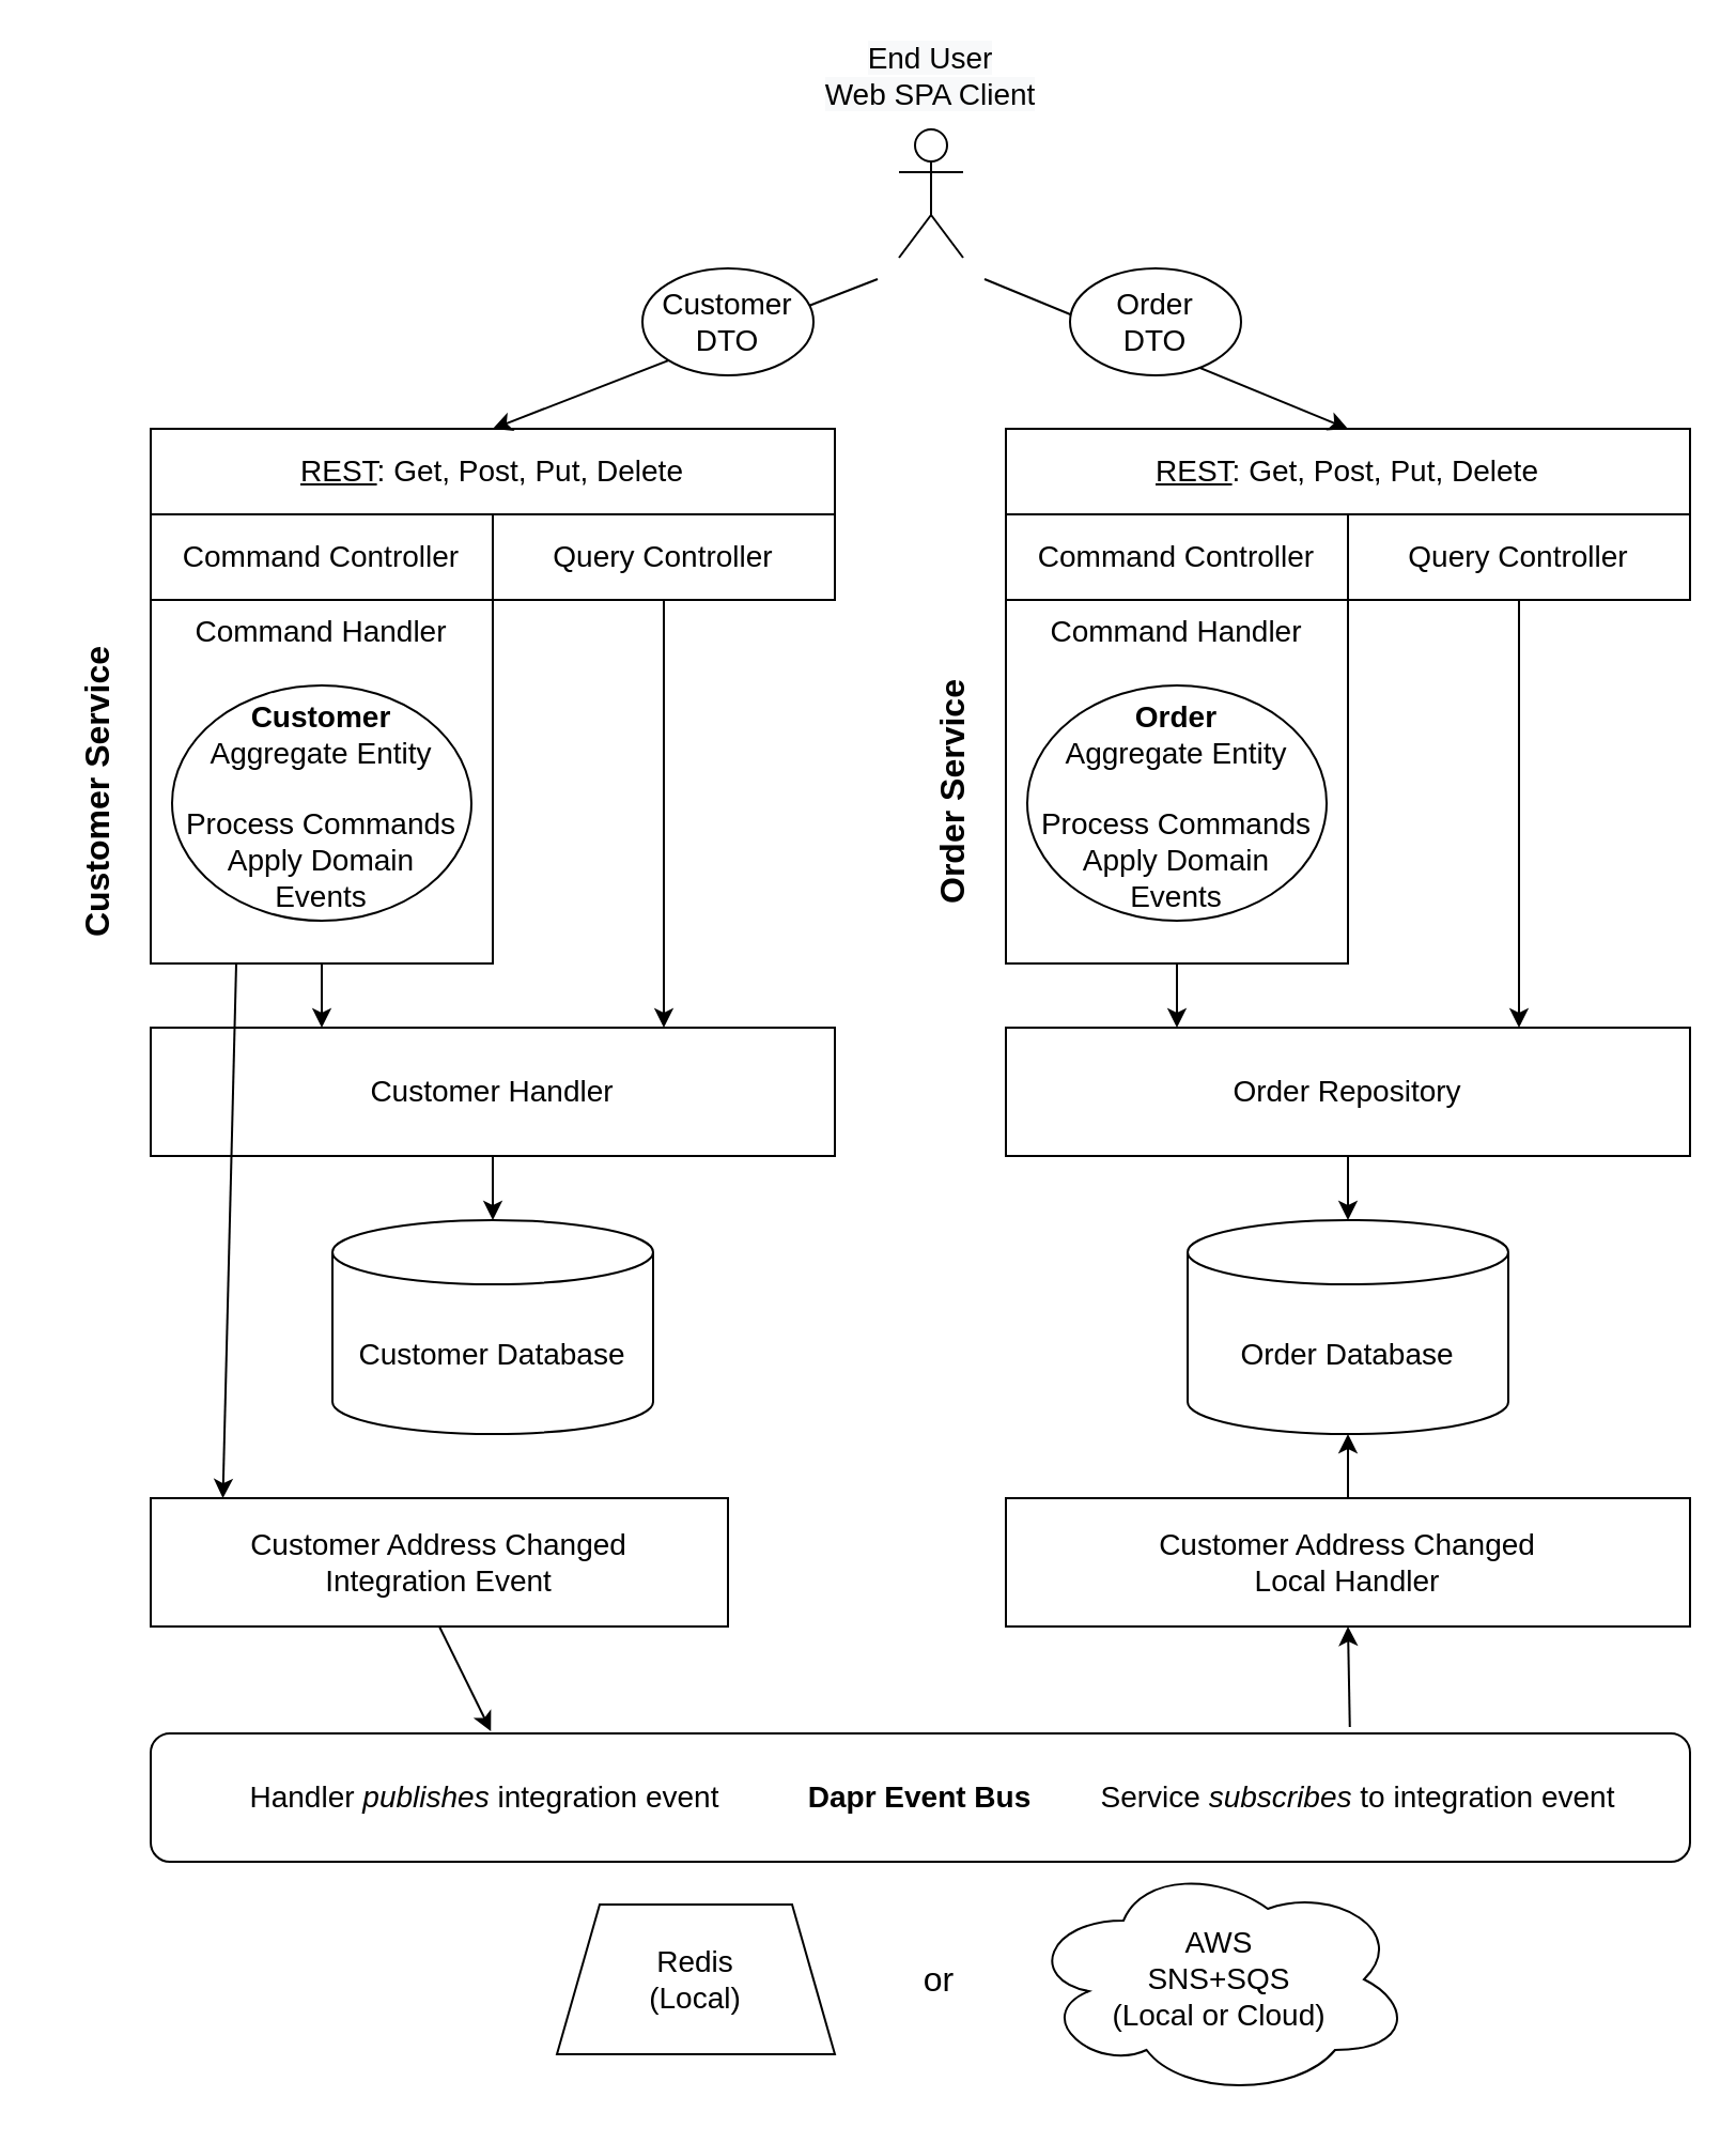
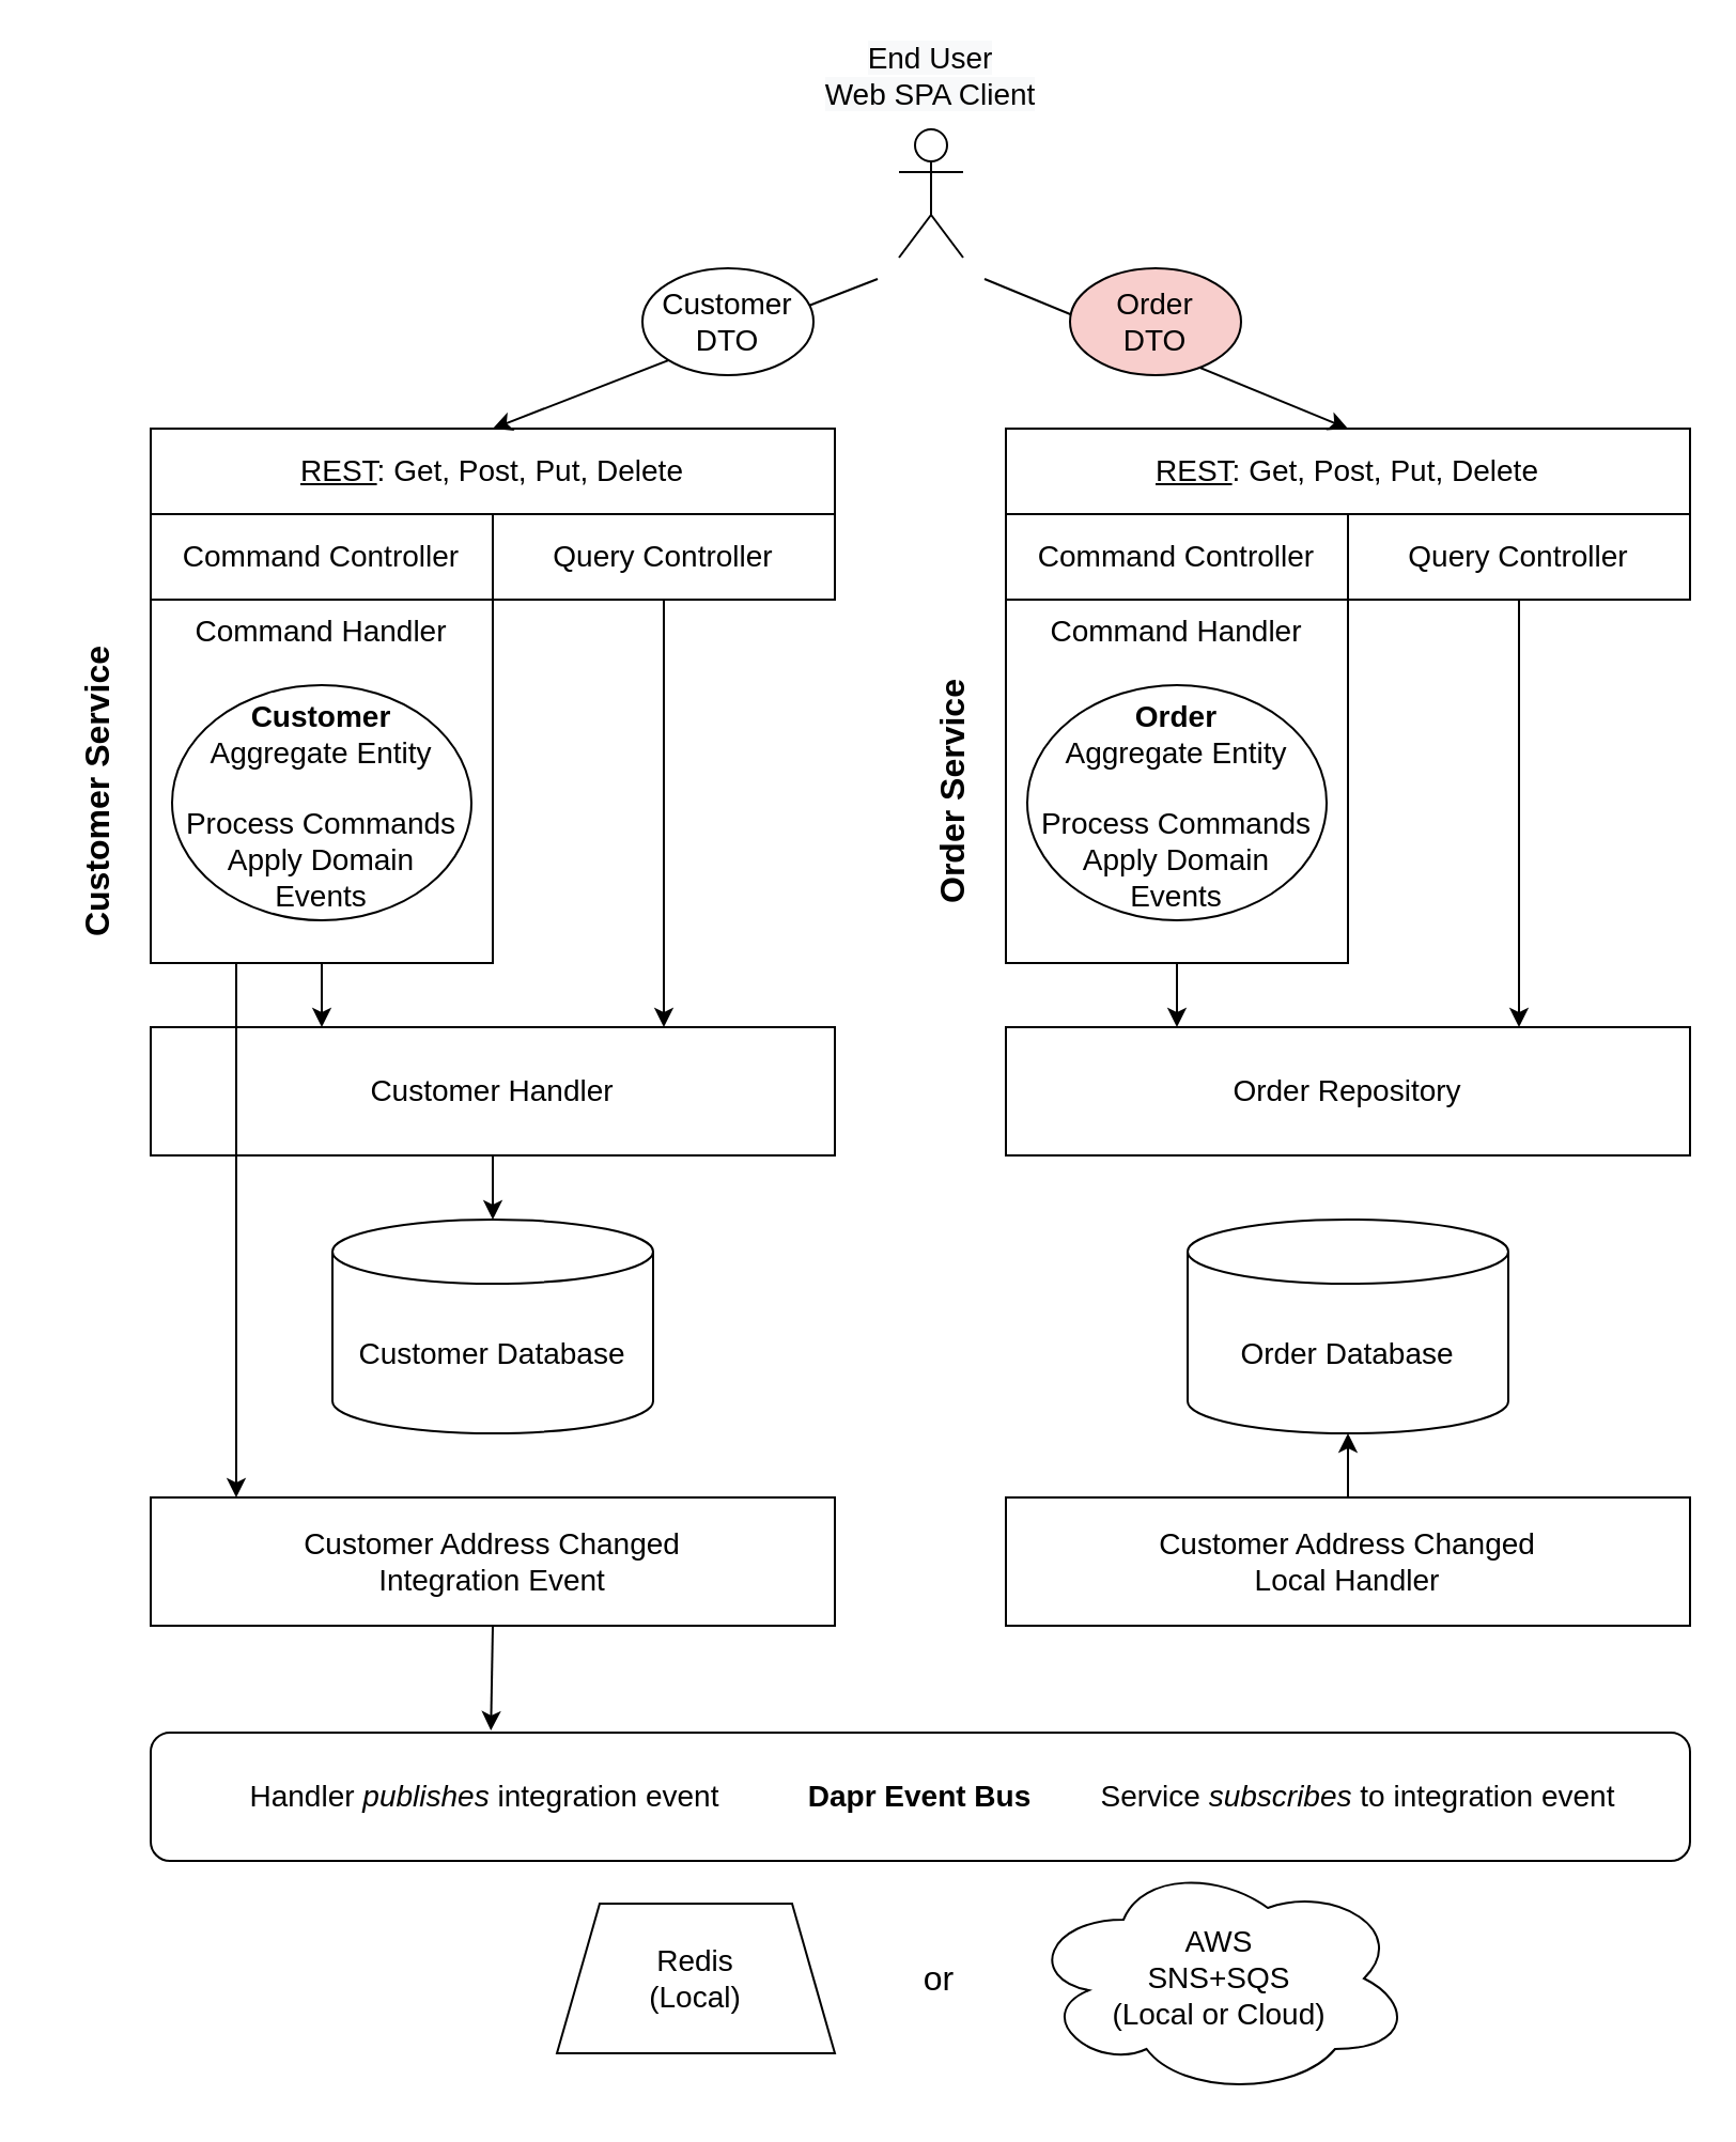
- <mxCell id="25" value="Order&lt;br&gt;DTO" style="ellipse;whiteSpace=wrap;html=1;fontSize=14;align=center;" vertex="1" parent="1"><mxGeometry x="500" y="125" width="80" height="50" as="geometry" /></mxCell>
+ <mxCell id="25" value="Order&lt;br&gt;DTO" style="ellipse;whiteSpace=wrap;html=1;fontSize=14;align=center;fillColor=#f8cecc;" vertex="1" parent="1"><mxGeometry x="500" y="125" width="80" height="50" as="geometry" /></mxCell>
- <mxCell id="27" style="edgeStyle=none;rounded=0;orthogonalLoop=1;jettySize=auto;html=1;exitX=0.5;exitY=1;exitDx=0;exitDy=0;entryX=0.5;entryY=0;entryDx=0;entryDy=0;entryPerimeter=0;fontSize=14;" edge="1" parent="1" source="28" target="29"><mxGeometry relative="1" as="geometry" /></mxCell>
- <mxCell id="35" value="Customer Address Changed&lt;br&gt;Integration Event" style="rounded=0;whiteSpace=wrap;html=1;fontSize=14;fillColor=none;align=center;" vertex="1" parent="1"><mxGeometry x="70" y="700" width="270" height="60" as="geometry" /></mxCell>
+ <mxCell id="35" value="Customer Address Changed&lt;br&gt;Integration Event" style="rounded=0;whiteSpace=wrap;html=1;fontSize=14;fillColor=none;align=center;" vertex="1" parent="1"><mxGeometry x="70" y="700" width="320" height="60" as="geometry" /></mxCell>
- <mxCell id="32" style="edgeStyle=none;rounded=0;orthogonalLoop=1;jettySize=auto;html=1;exitX=0.5;exitY=1;exitDx=0;exitDy=0;entryX=0.779;entryY=-0.05;entryDx=0;entryDy=0;entryPerimeter=0;fontSize=14;endArrow=none;endFill=0;startArrow=classic;startFill=1;" edge="1" parent="1" source="33" target="36"><mxGeometry relative="1" as="geometry" /></mxCell>
